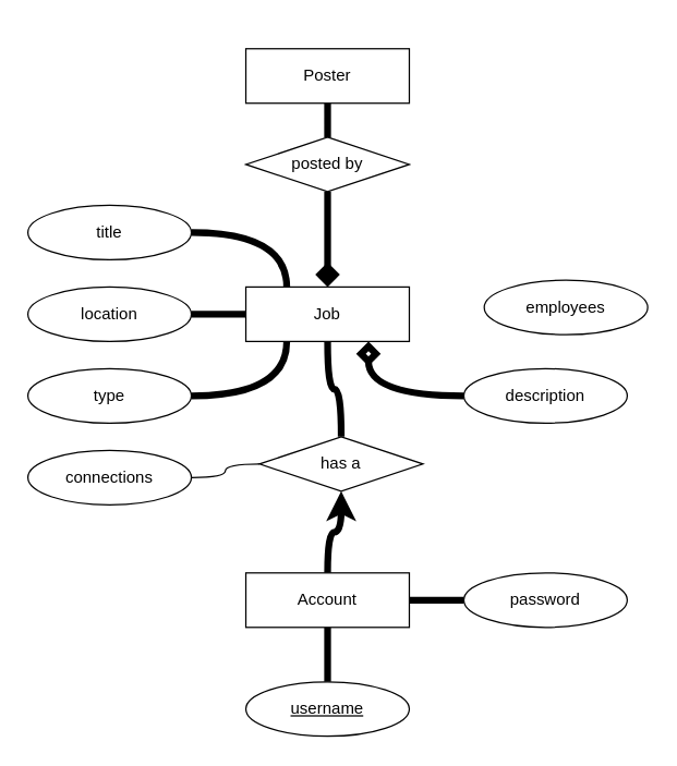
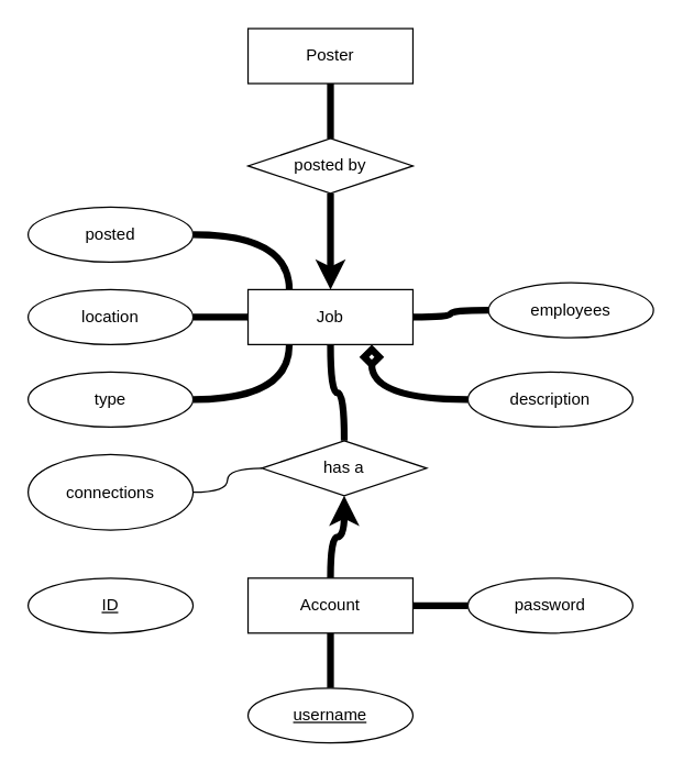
- <mxCell id="27" value="Poster" style="rounded=0;whiteSpace=wrap;html=1;" parent="1" vertex="1"><mxGeometry x="180" y="35" width="120" height="40" as="geometry" /></mxCell>
+ <mxCell id="27" value="Poster" style="rounded=0;whiteSpace=wrap;html=1;" parent="1" vertex="1"><mxGeometry x="180" y="20" width="120" height="40" as="geometry" /></mxCell>
- <mxCell id="24" value="title" style="ellipse;whiteSpace=wrap;html=1;rounded=0;" parent="1" vertex="1"><mxGeometry x="20" y="150" width="120" height="40" as="geometry" /></mxCell>
+ <mxCell id="24" value="posted" style="ellipse;whiteSpace=wrap;html=1;rounded=0;" parent="1" vertex="1"><mxGeometry x="20" y="150" width="120" height="40" as="geometry" /></mxCell>
- <mxCell id="14" value="" style="edgeStyle=orthogonalEdgeStyle;curved=1;sketch=0;orthogonalLoop=1;jettySize=auto;html=1;endArrow=diamond;endFill=1;strokeWidth=5;" parent="1" source="26" target="15" edge="1"><mxGeometry relative="1" as="geometry" /></mxCell>
+ <mxCell id="14" value="" style="edgeStyle=orthogonalEdgeStyle;curved=1;sketch=0;orthogonalLoop=1;jettySize=auto;html=1;endArrow=classic;endFill=1;strokeWidth=5;" parent="1" source="26" target="15" edge="1"><mxGeometry relative="1" as="geometry" /></mxCell>
+ <mxCell id="13" value="" style="edgeStyle=orthogonalEdgeStyle;curved=1;sketch=0;orthogonalLoop=1;jettySize=auto;html=1;endArrow=none;endFill=0;strokeWidth=5;" parent="1" source="15" target="21" edge="1"><mxGeometry relative="1" as="geometry" /></mxCell>
- <mxCell id="28" value="connections" style="ellipse;whiteSpace=wrap;html=1;rounded=0;" parent="1" vertex="1"><mxGeometry x="20" y="330" width="120" height="40" as="geometry" /></mxCell>
+ <mxCell id="28" value="connections" style="ellipse;whiteSpace=wrap;html=1;rounded=0;" parent="1" vertex="1"><mxGeometry x="20" y="330" width="120" height="55" as="geometry" /></mxCell>
+ <mxCell id="6" value="&lt;u&gt;ID&lt;/u&gt;" style="ellipse;whiteSpace=wrap;html=1;rounded=0;" parent="1" vertex="1"><mxGeometry x="20" y="420" width="120" height="40" as="geometry" /></mxCell>
